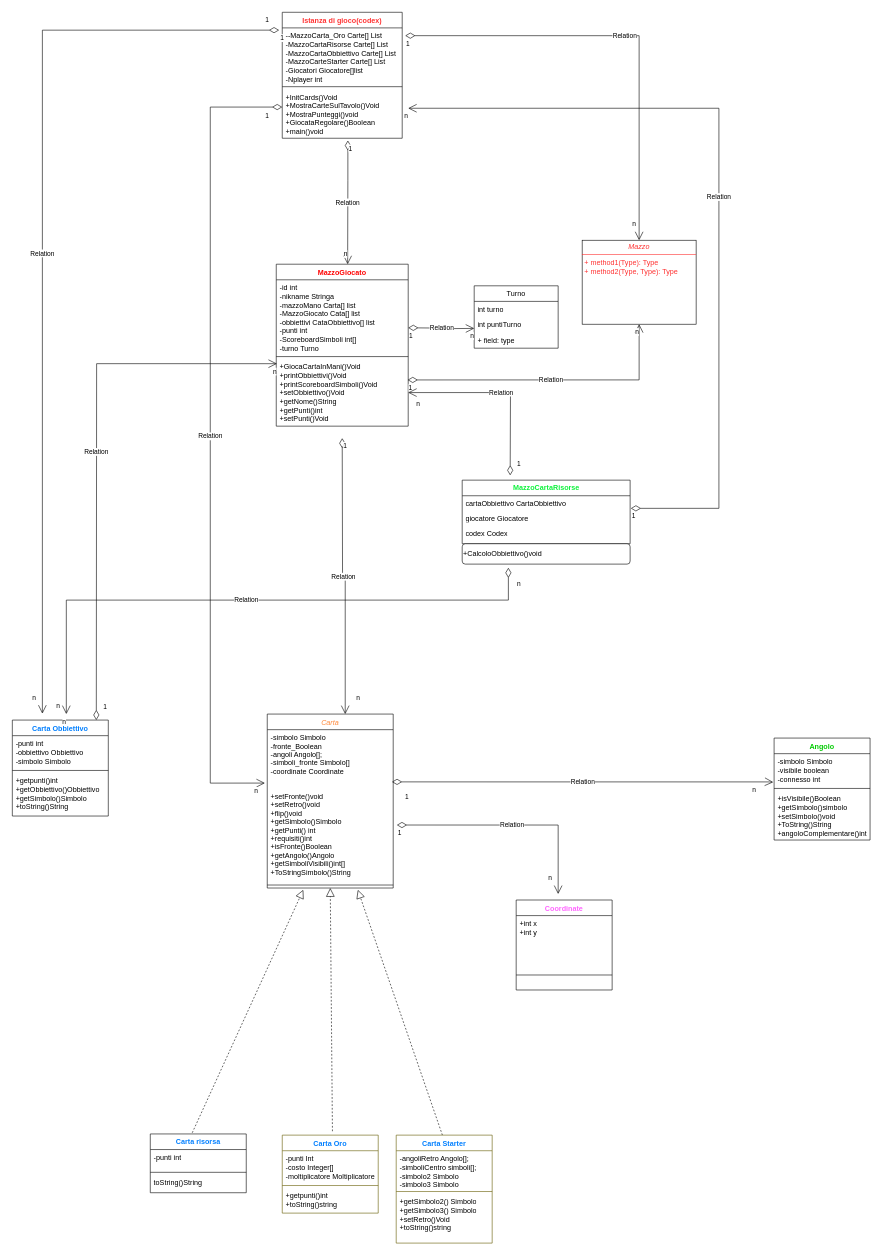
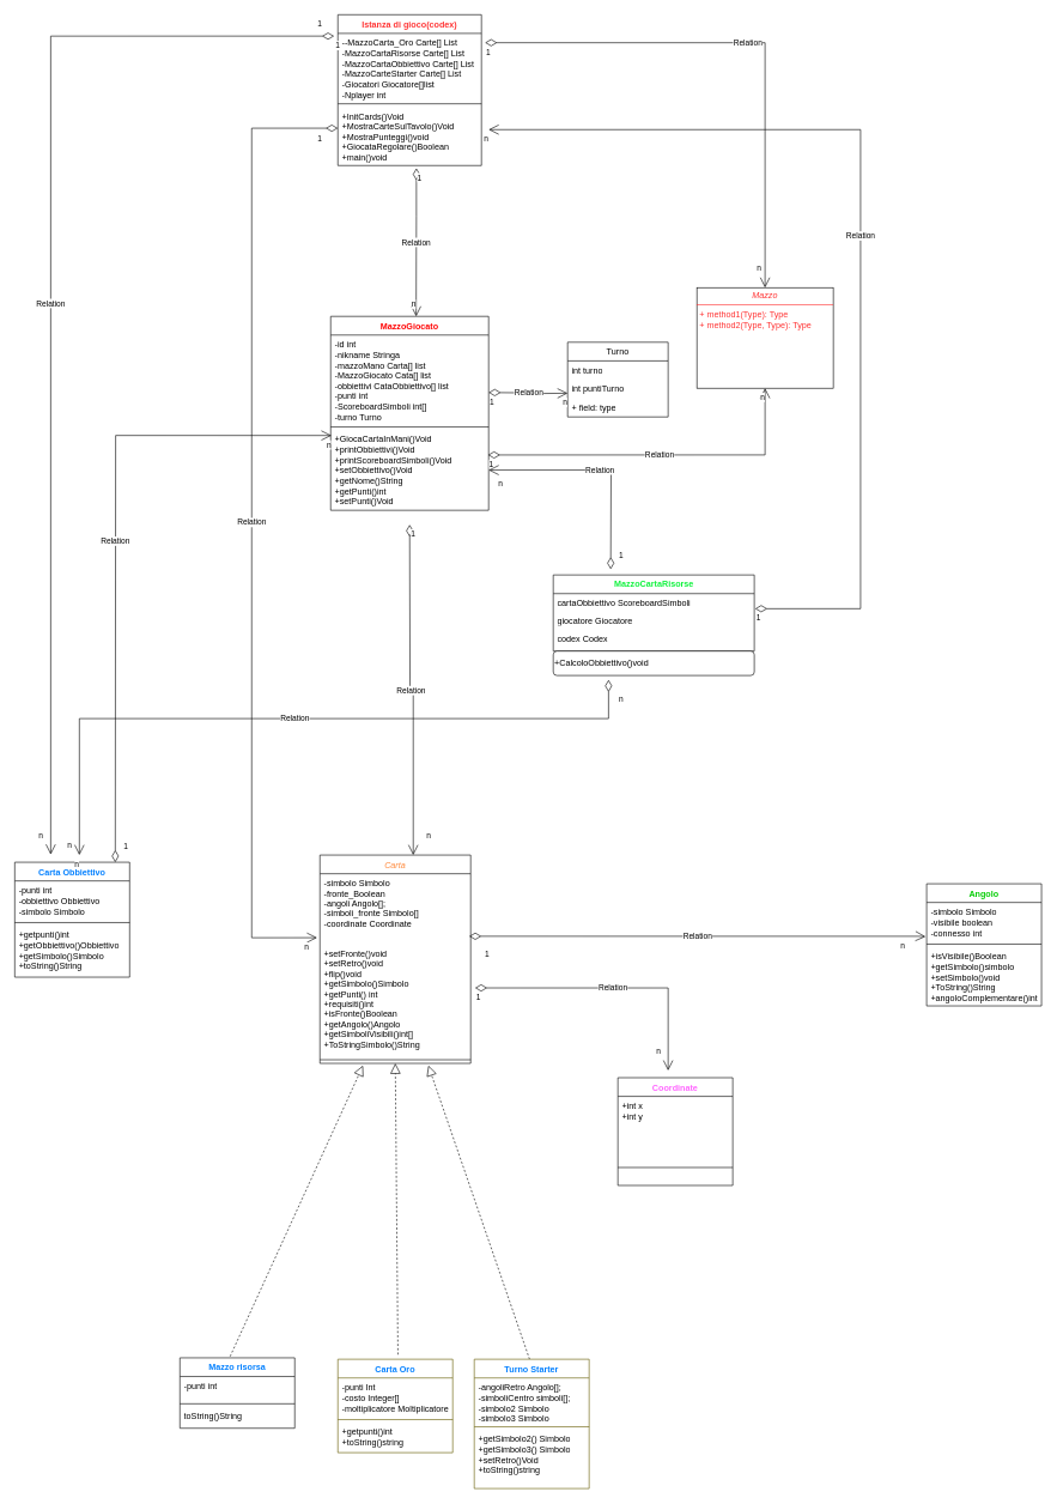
- <mxCell id="70" value="cartaObbiettivo CartaObbiettivo&amp;nbsp;" style="text;strokeColor=none;fillColor=none;align=left;verticalAlign=top;spacingLeft=4;spacingRight=4;overflow=hidden;rotatable=0;points=[[0,0.5],[1,0.5]];portConstraint=eastwest;whiteSpace=wrap;html=1;" parent="69" vertex="1"><mxGeometry y="26" width="280" height="24" as="geometry" /></mxCell>
+ <mxCell id="70" value="cartaObbiettivo ScoreboardSimboli&amp;nbsp;" style="text;strokeColor=none;fillColor=none;align=left;verticalAlign=top;spacingLeft=4;spacingRight=4;overflow=hidden;rotatable=0;points=[[0,0.5],[1,0.5]];portConstraint=eastwest;whiteSpace=wrap;html=1;" parent="69" vertex="1"><mxGeometry y="26" width="280" height="24" as="geometry" /></mxCell>
- <mxCell id="10" value="Carta risorsa" style="swimlane;fontStyle=1;align=center;verticalAlign=top;childLayout=stackLayout;horizontal=1;startSize=26;horizontalStack=0;resizeParent=1;resizeParentMax=0;resizeLast=0;collapsible=1;marginBottom=0;whiteSpace=wrap;html=1;fontColor=#007FFF;" parent="1" vertex="1"><mxGeometry x="250" y="1890" width="160" height="98" as="geometry" /></mxCell>
+ <mxCell id="10" value="Mazzo risorsa" style="swimlane;fontStyle=1;align=center;verticalAlign=top;childLayout=stackLayout;horizontal=1;startSize=26;horizontalStack=0;resizeParent=1;resizeParentMax=0;resizeLast=0;collapsible=1;marginBottom=0;whiteSpace=wrap;html=1;fontColor=#007FFF;" parent="1" vertex="1"><mxGeometry x="250" y="1890" width="160" height="98" as="geometry" /></mxCell>
- <mxCell id="48" value="Carta Starter" style="swimlane;fontStyle=1;align=center;verticalAlign=top;childLayout=stackLayout;horizontal=1;startSize=26;horizontalStack=0;resizeParent=1;resizeParentMax=0;resizeLast=0;collapsible=1;marginBottom=0;whiteSpace=wrap;html=1;fontColor=#007FFF;strokeColor=#665C00;" parent="1" vertex="1"><mxGeometry x="660" y="1892" width="160" height="180" as="geometry" /></mxCell>
+ <mxCell id="48" value="Turno Starter" style="swimlane;fontStyle=1;align=center;verticalAlign=top;childLayout=stackLayout;horizontal=1;startSize=26;horizontalStack=0;resizeParent=1;resizeParentMax=0;resizeLast=0;collapsible=1;marginBottom=0;whiteSpace=wrap;html=1;fontColor=#007FFF;strokeColor=#665C00;" parent="1" vertex="1"><mxGeometry x="660" y="1892" width="160" height="180" as="geometry" /></mxCell>
